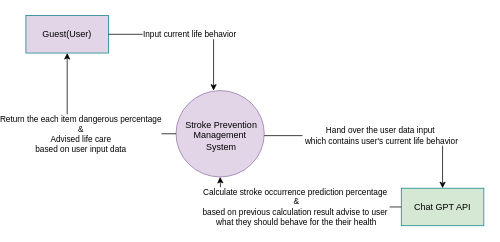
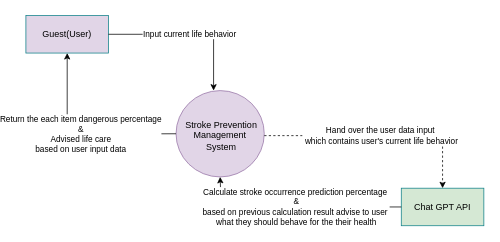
- <mxCell id="9" value="Hand over the user data input&lt;div&gt;&amp;nbsp;which contains user's current life behavior&lt;/div&gt;" style="endArrow=classic;html=1;rounded=0;entryX=0.5;entryY=0;entryDx=0;entryDy=0;exitX=1;exitY=0.5;exitDx=0;exitDy=0;" edge="1" parent="1" source="4" target="6"><mxGeometry width="50" height="50" relative="1" as="geometry"><mxPoint x="230" y="180" as="sourcePoint" /><mxPoint x="280" y="130" as="targetPoint" /><Array as="points"><mxPoint x="575" y="180" /></Array></mxGeometry></mxCell>
+ <mxCell id="9" value="Hand over the user data input&lt;div&gt;&amp;nbsp;which contains user's current life behavior&lt;/div&gt;" style="endArrow=classic;html=1;rounded=0;entryX=0.5;entryY=0;entryDx=0;entryDy=0;exitX=1;exitY=0.5;exitDx=0;exitDy=0;dashed=1;" edge="1" parent="1" source="4" target="6"><mxGeometry width="50" height="50" relative="1" as="geometry"><mxPoint x="230" y="180" as="sourcePoint" /><mxPoint x="280" y="130" as="targetPoint" /><Array as="points"><mxPoint x="575" y="180" /></Array></mxGeometry></mxCell>
